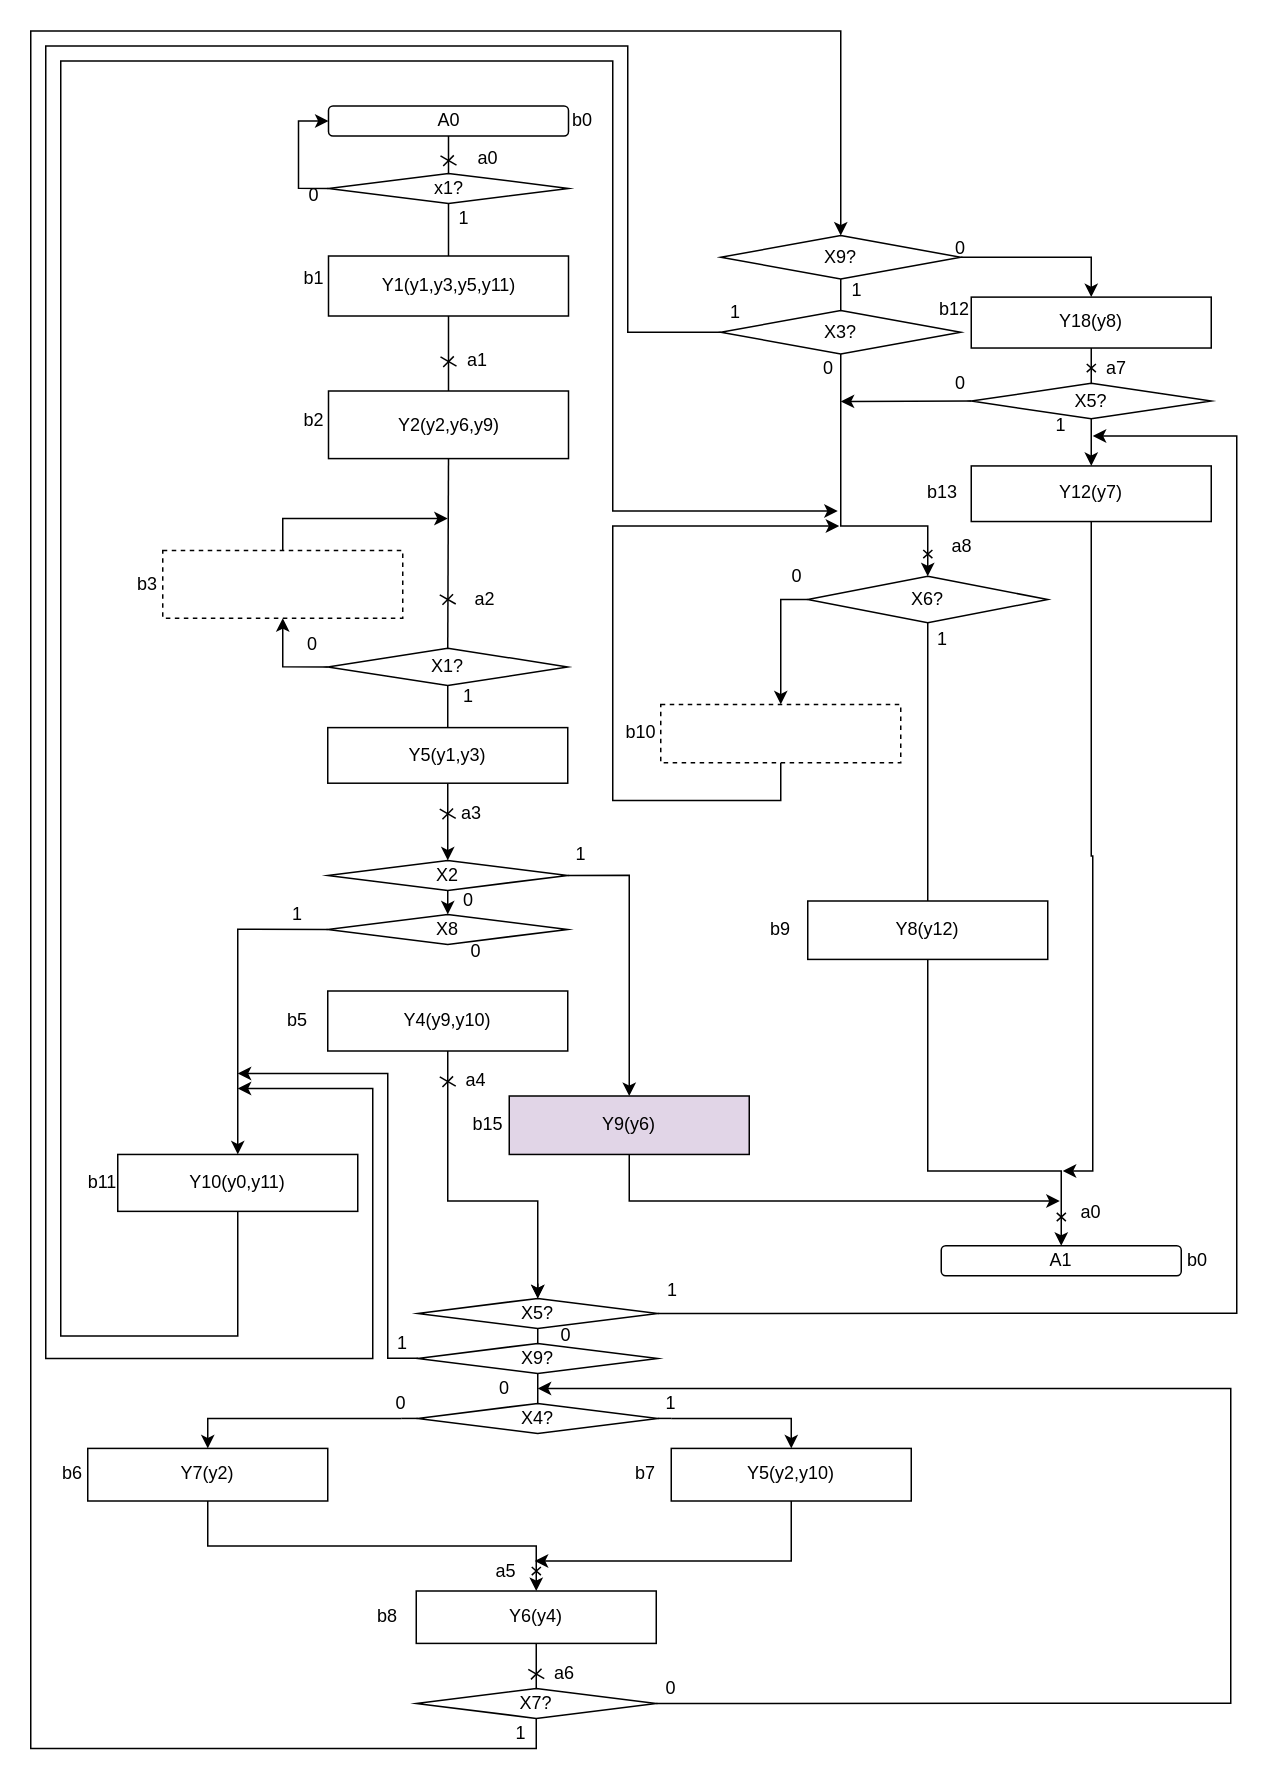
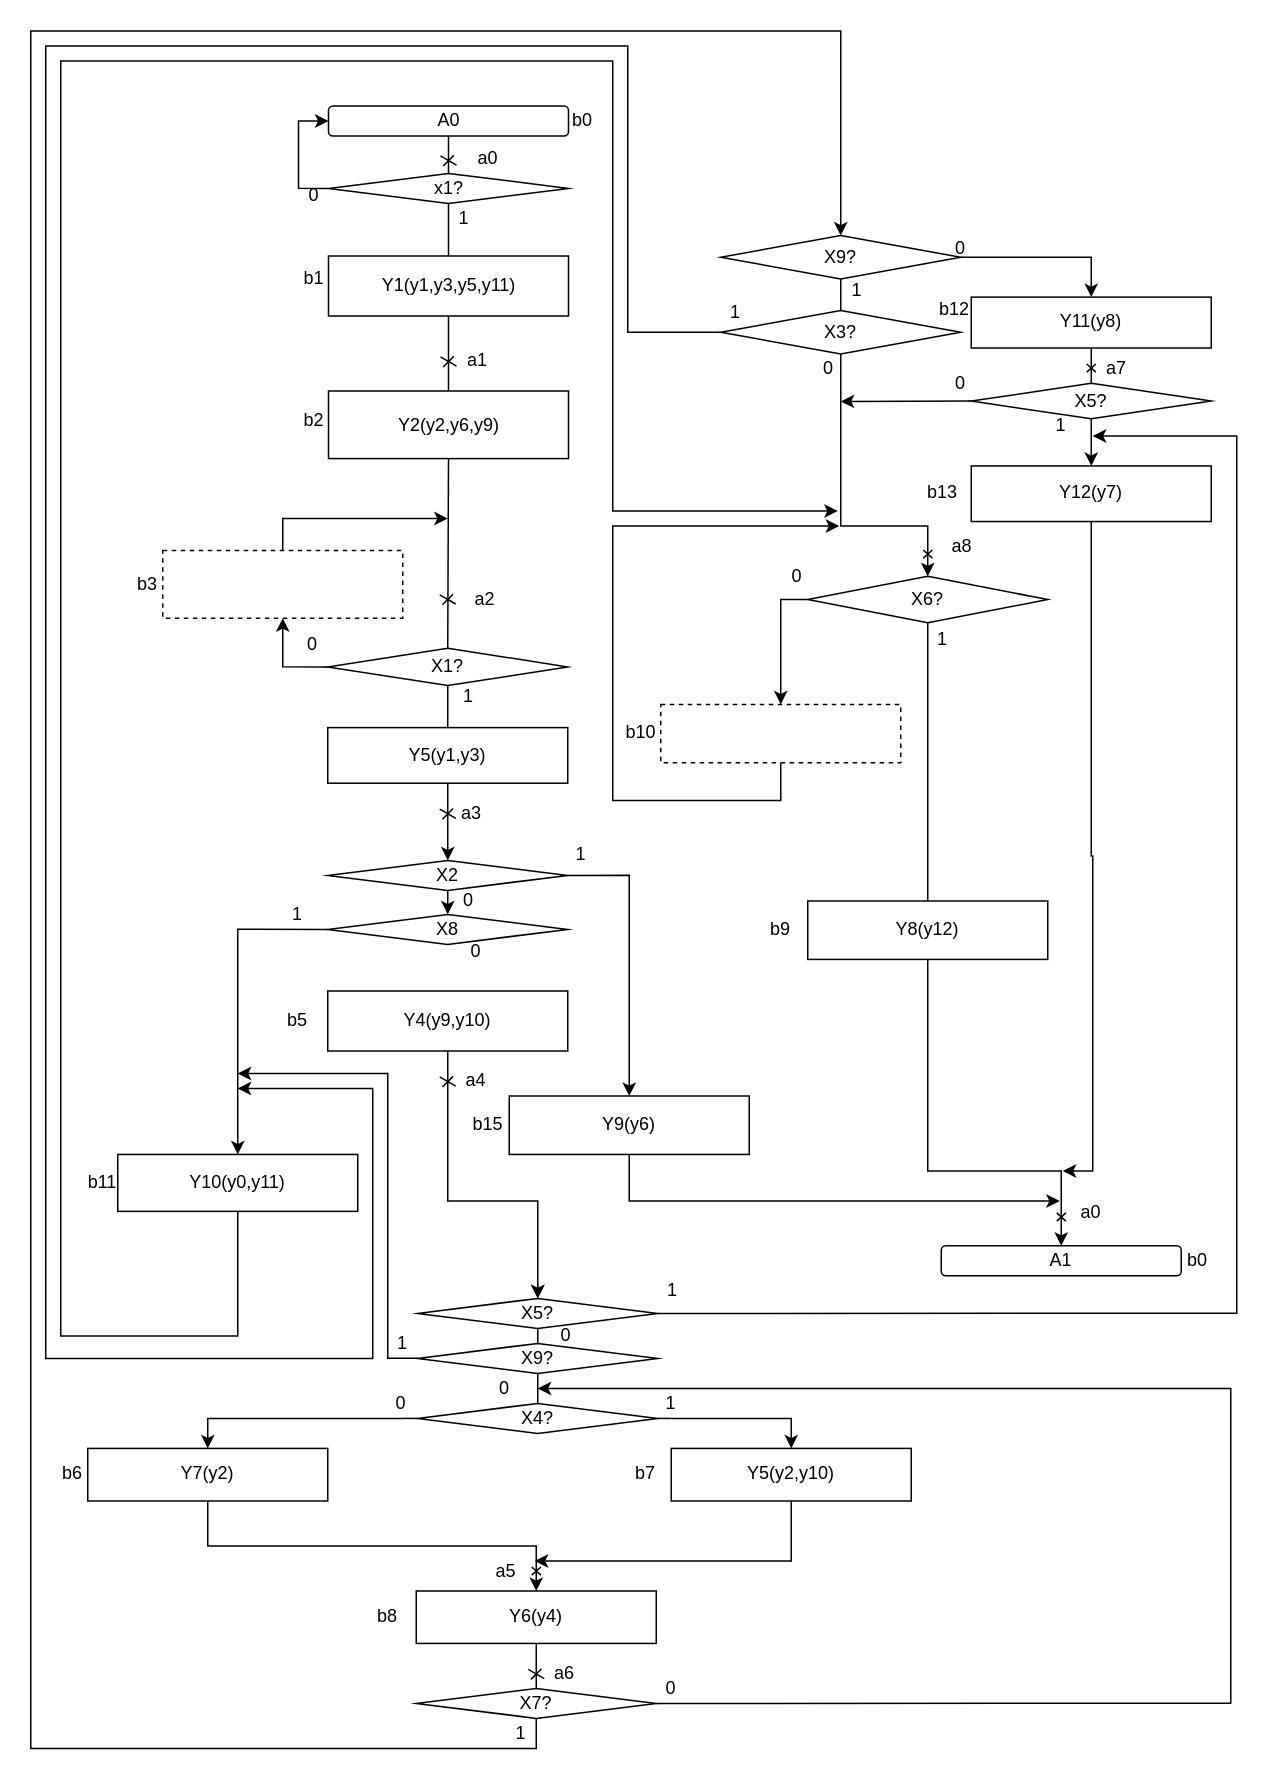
- <mxCell id="51" value="Y18(y8)" style="rounded=0;whiteSpace=wrap;html=1;" parent="1" vertex="1"><mxGeometry x="647" y="197.41" width="160" height="33.94" as="geometry" /></mxCell>
+ <mxCell id="51" value="Y11(y8)" style="rounded=0;whiteSpace=wrap;html=1;" parent="1" vertex="1"><mxGeometry x="647" y="197.41" width="160" height="33.94" as="geometry" /></mxCell>
- <mxCell id="24" value="Y9(y6)" style="rounded=0;whiteSpace=wrap;html=1;fillColor=#e1d5e7;" parent="1" vertex="1"><mxGeometry x="339" y="730" width="160" height="38.97" as="geometry" /></mxCell>
+ <mxCell id="24" value="Y9(y6)" style="rounded=0;whiteSpace=wrap;html=1;" parent="1" vertex="1"><mxGeometry x="339" y="730" width="160" height="38.97" as="geometry" /></mxCell>
